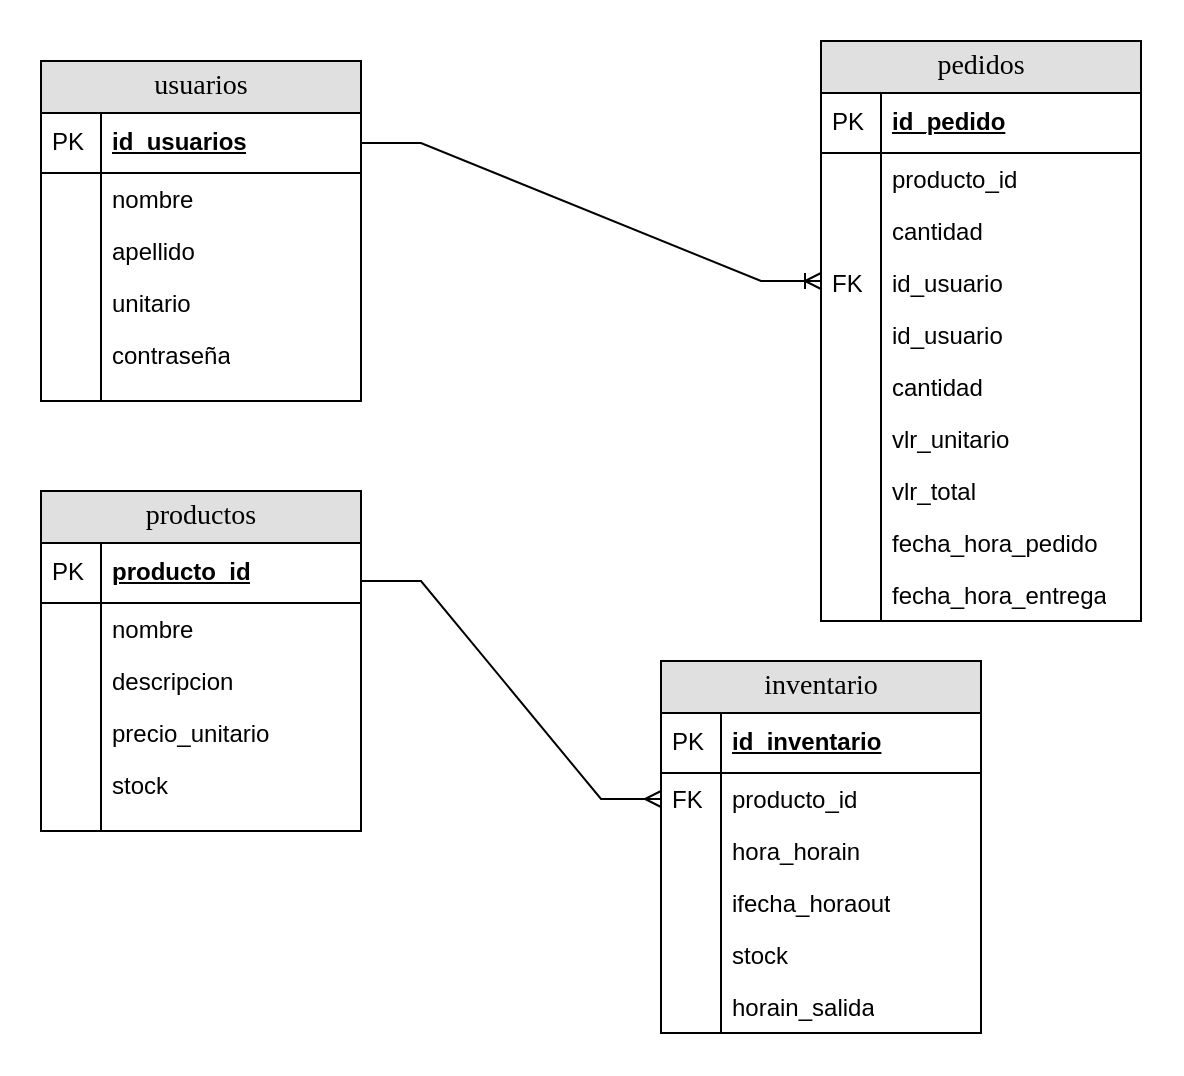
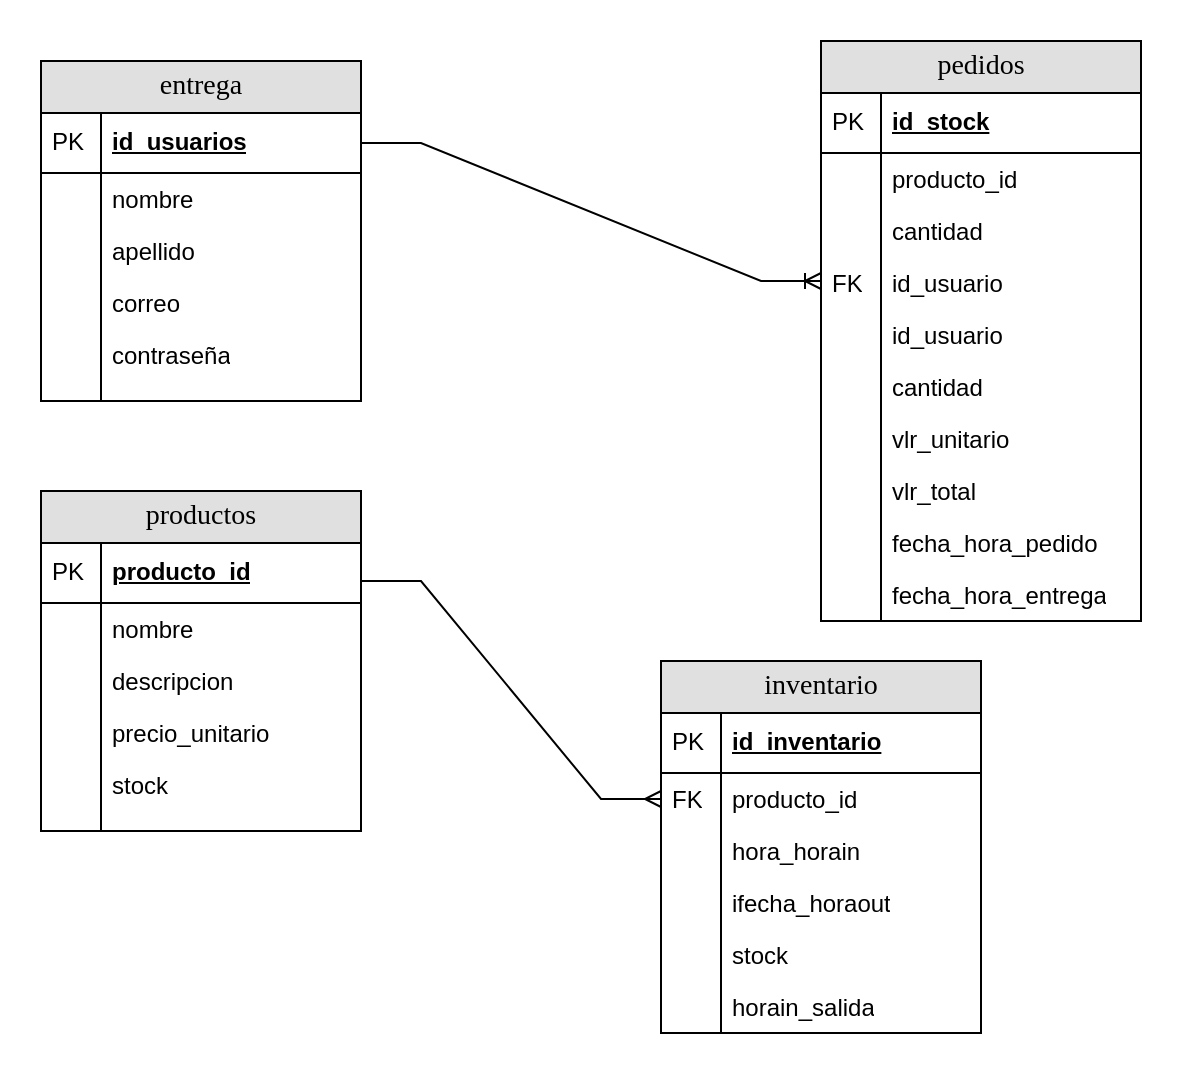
- <mxCell id="2" value="usuarios" style="swimlane;html=1;fontStyle=0;childLayout=stackLayout;horizontal=1;startSize=26;fillColor=#e0e0e0;horizontalStack=0;resizeParent=1;resizeLast=0;collapsible=1;marginBottom=0;swimlaneFillColor=#ffffff;align=center;rounded=0;shadow=0;comic=0;labelBackgroundColor=none;strokeWidth=1;fontFamily=Verdana;fontSize=14" parent="1" vertex="1"><mxGeometry x="20" y="30" width="160" height="170" as="geometry" /></mxCell>
+ <mxCell id="2" value="entrega" style="swimlane;html=1;fontStyle=0;childLayout=stackLayout;horizontal=1;startSize=26;fillColor=#e0e0e0;horizontalStack=0;resizeParent=1;resizeLast=0;collapsible=1;marginBottom=0;swimlaneFillColor=#ffffff;align=center;rounded=0;shadow=0;comic=0;labelBackgroundColor=none;strokeWidth=1;fontFamily=Verdana;fontSize=14" parent="1" vertex="1"><mxGeometry x="20" y="30" width="160" height="170" as="geometry" /></mxCell>
- <mxCell id="16" value="id_pedido" style="shape=partialRectangle;top=0;left=0;right=0;bottom=1;html=1;align=left;verticalAlign=middle;fillColor=none;spacingLeft=34;spacingRight=4;whiteSpace=wrap;overflow=hidden;rotatable=0;points=[[0,0.5],[1,0.5]];portConstraint=eastwest;dropTarget=0;fontStyle=5;" vertex="1" parent="15"><mxGeometry y="26" width="160" height="30" as="geometry" /></mxCell>
+ <mxCell id="16" value="id_stock" style="shape=partialRectangle;top=0;left=0;right=0;bottom=1;html=1;align=left;verticalAlign=middle;fillColor=none;spacingLeft=34;spacingRight=4;whiteSpace=wrap;overflow=hidden;rotatable=0;points=[[0,0.5],[1,0.5]];portConstraint=eastwest;dropTarget=0;fontStyle=5;" vertex="1" parent="15"><mxGeometry y="26" width="160" height="30" as="geometry" /></mxCell>
- <mxCell id="9" value="unitario" style="shape=partialRectangle;top=0;left=0;right=0;bottom=0;html=1;align=left;verticalAlign=top;fillColor=none;spacingLeft=34;spacingRight=4;whiteSpace=wrap;overflow=hidden;rotatable=0;points=[[0,0.5],[1,0.5]];portConstraint=eastwest;dropTarget=0;" parent="2" vertex="1"><mxGeometry y="108" width="160" height="26" as="geometry" /></mxCell>
+ <mxCell id="9" value="correo" style="shape=partialRectangle;top=0;left=0;right=0;bottom=0;html=1;align=left;verticalAlign=top;fillColor=none;spacingLeft=34;spacingRight=4;whiteSpace=wrap;overflow=hidden;rotatable=0;points=[[0,0.5],[1,0.5]];portConstraint=eastwest;dropTarget=0;" parent="2" vertex="1"><mxGeometry y="108" width="160" height="26" as="geometry" /></mxCell>
